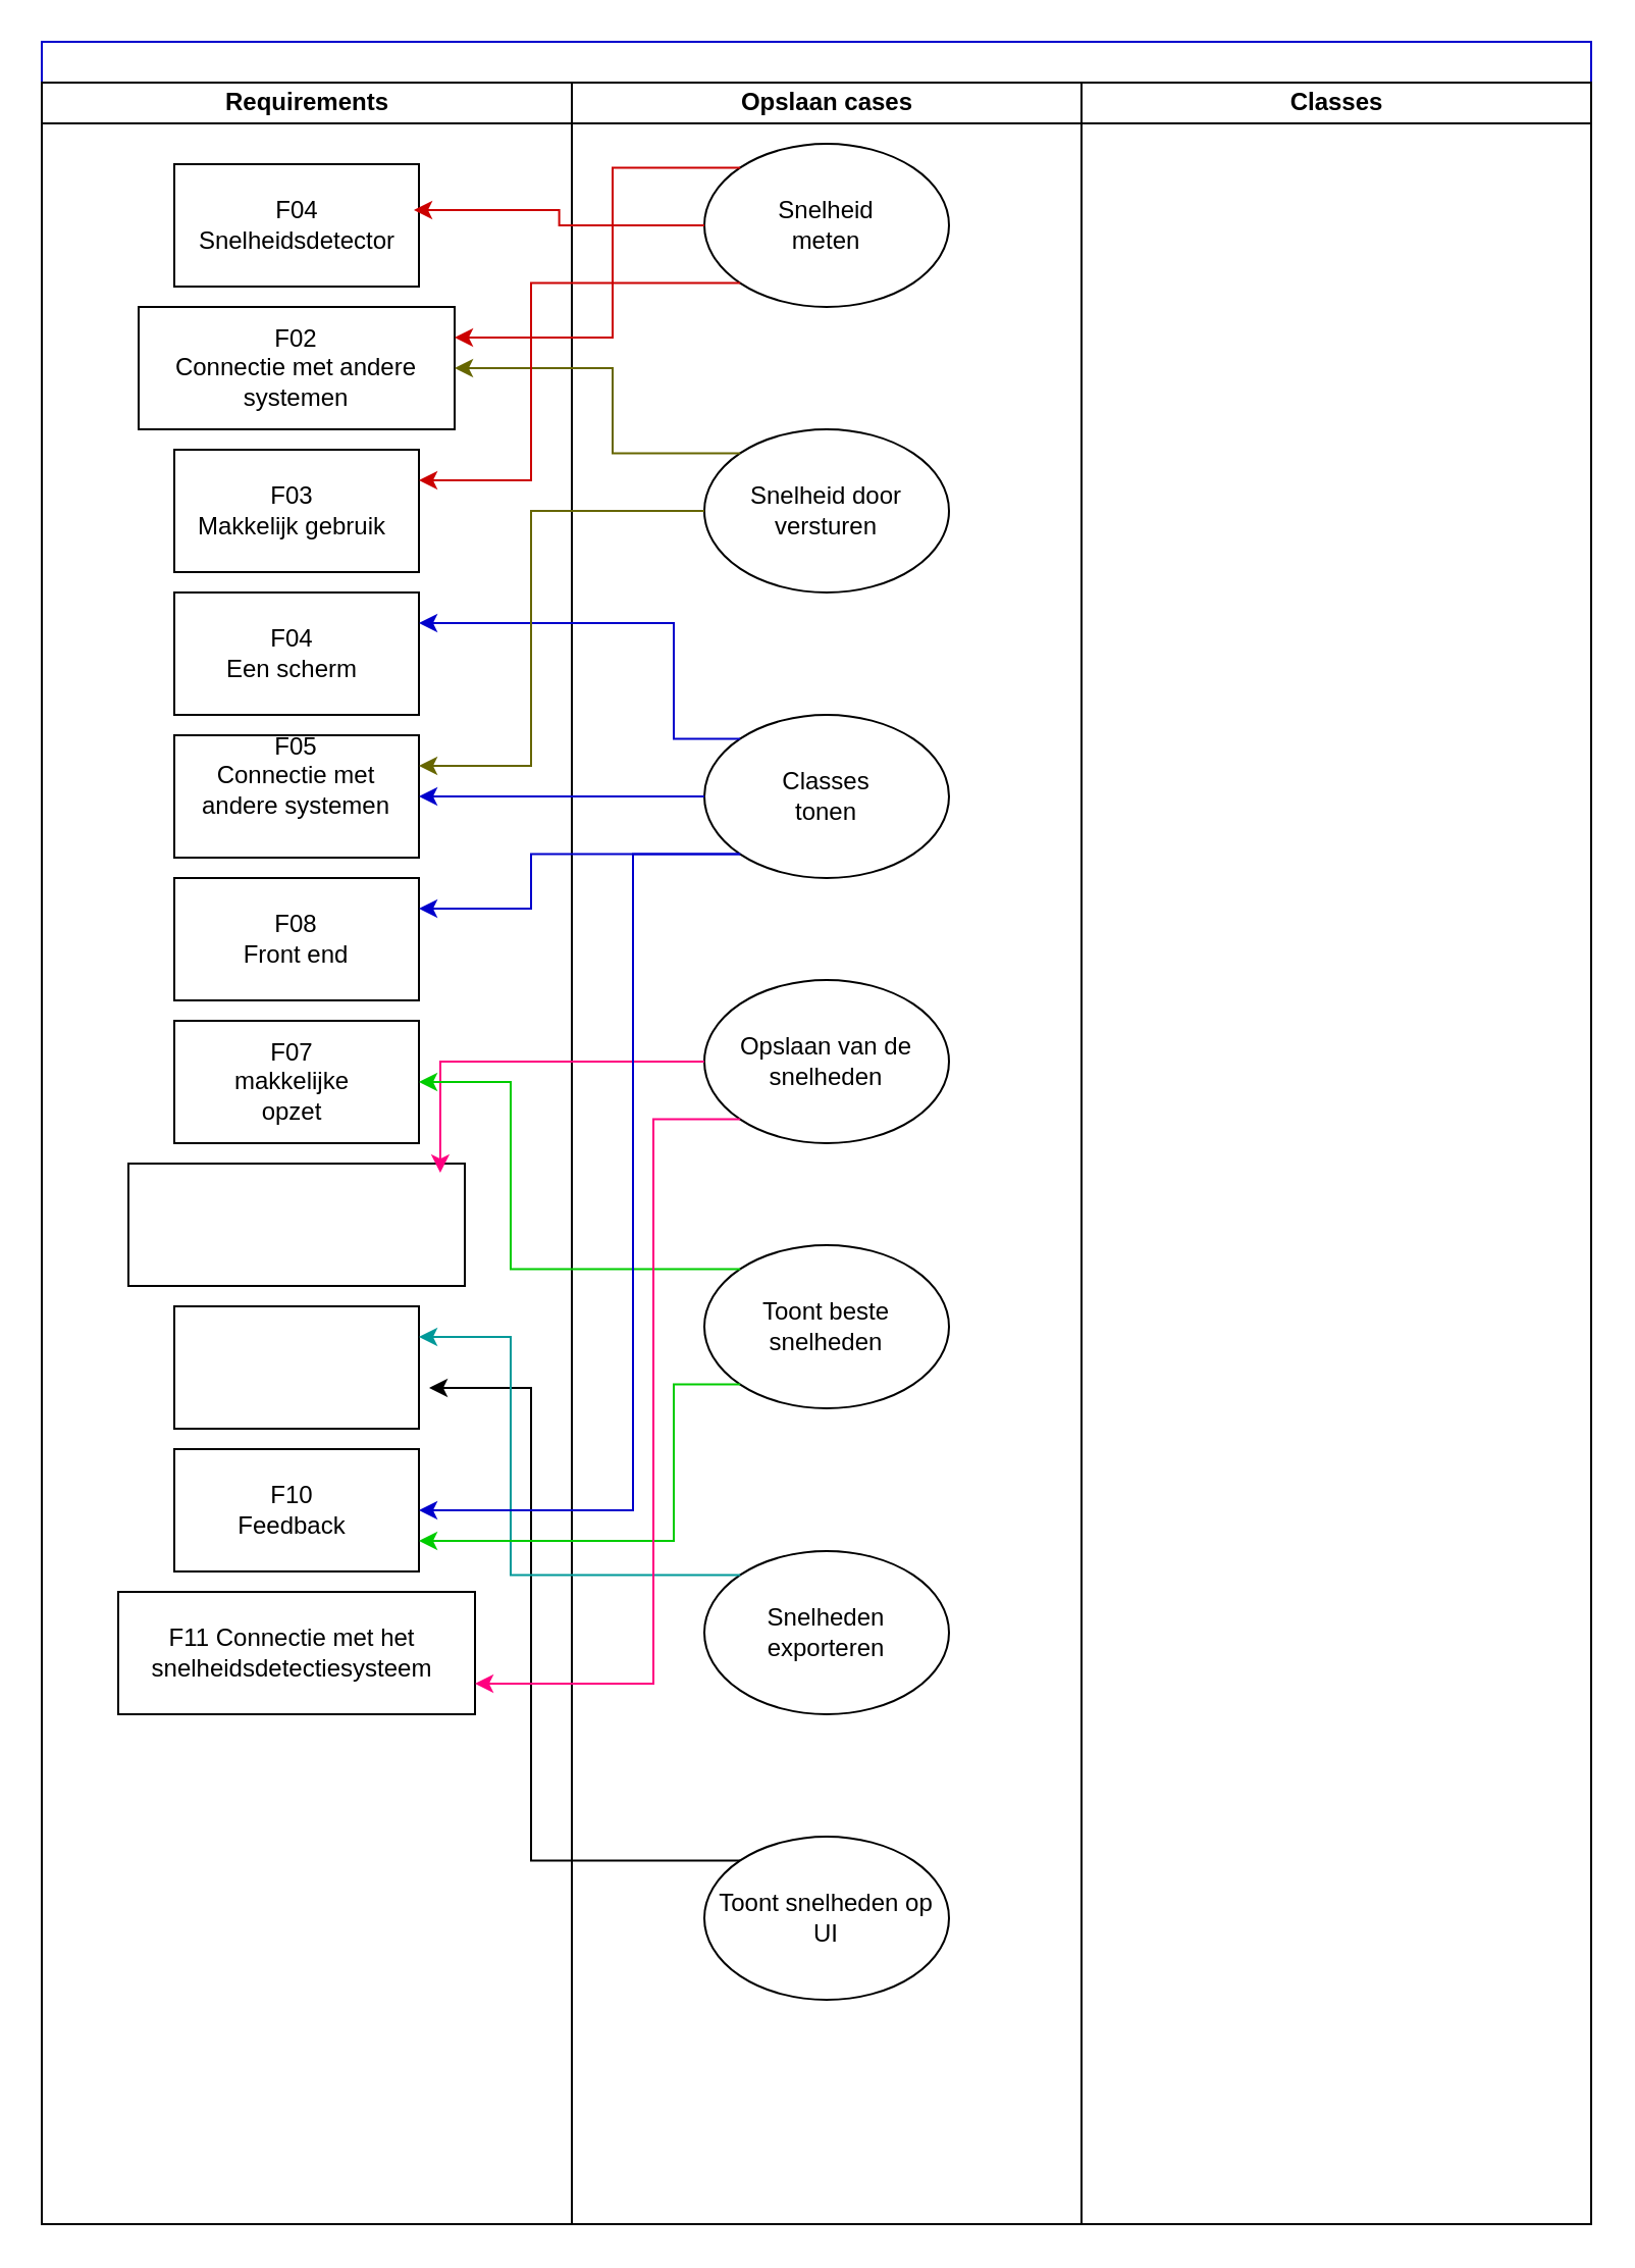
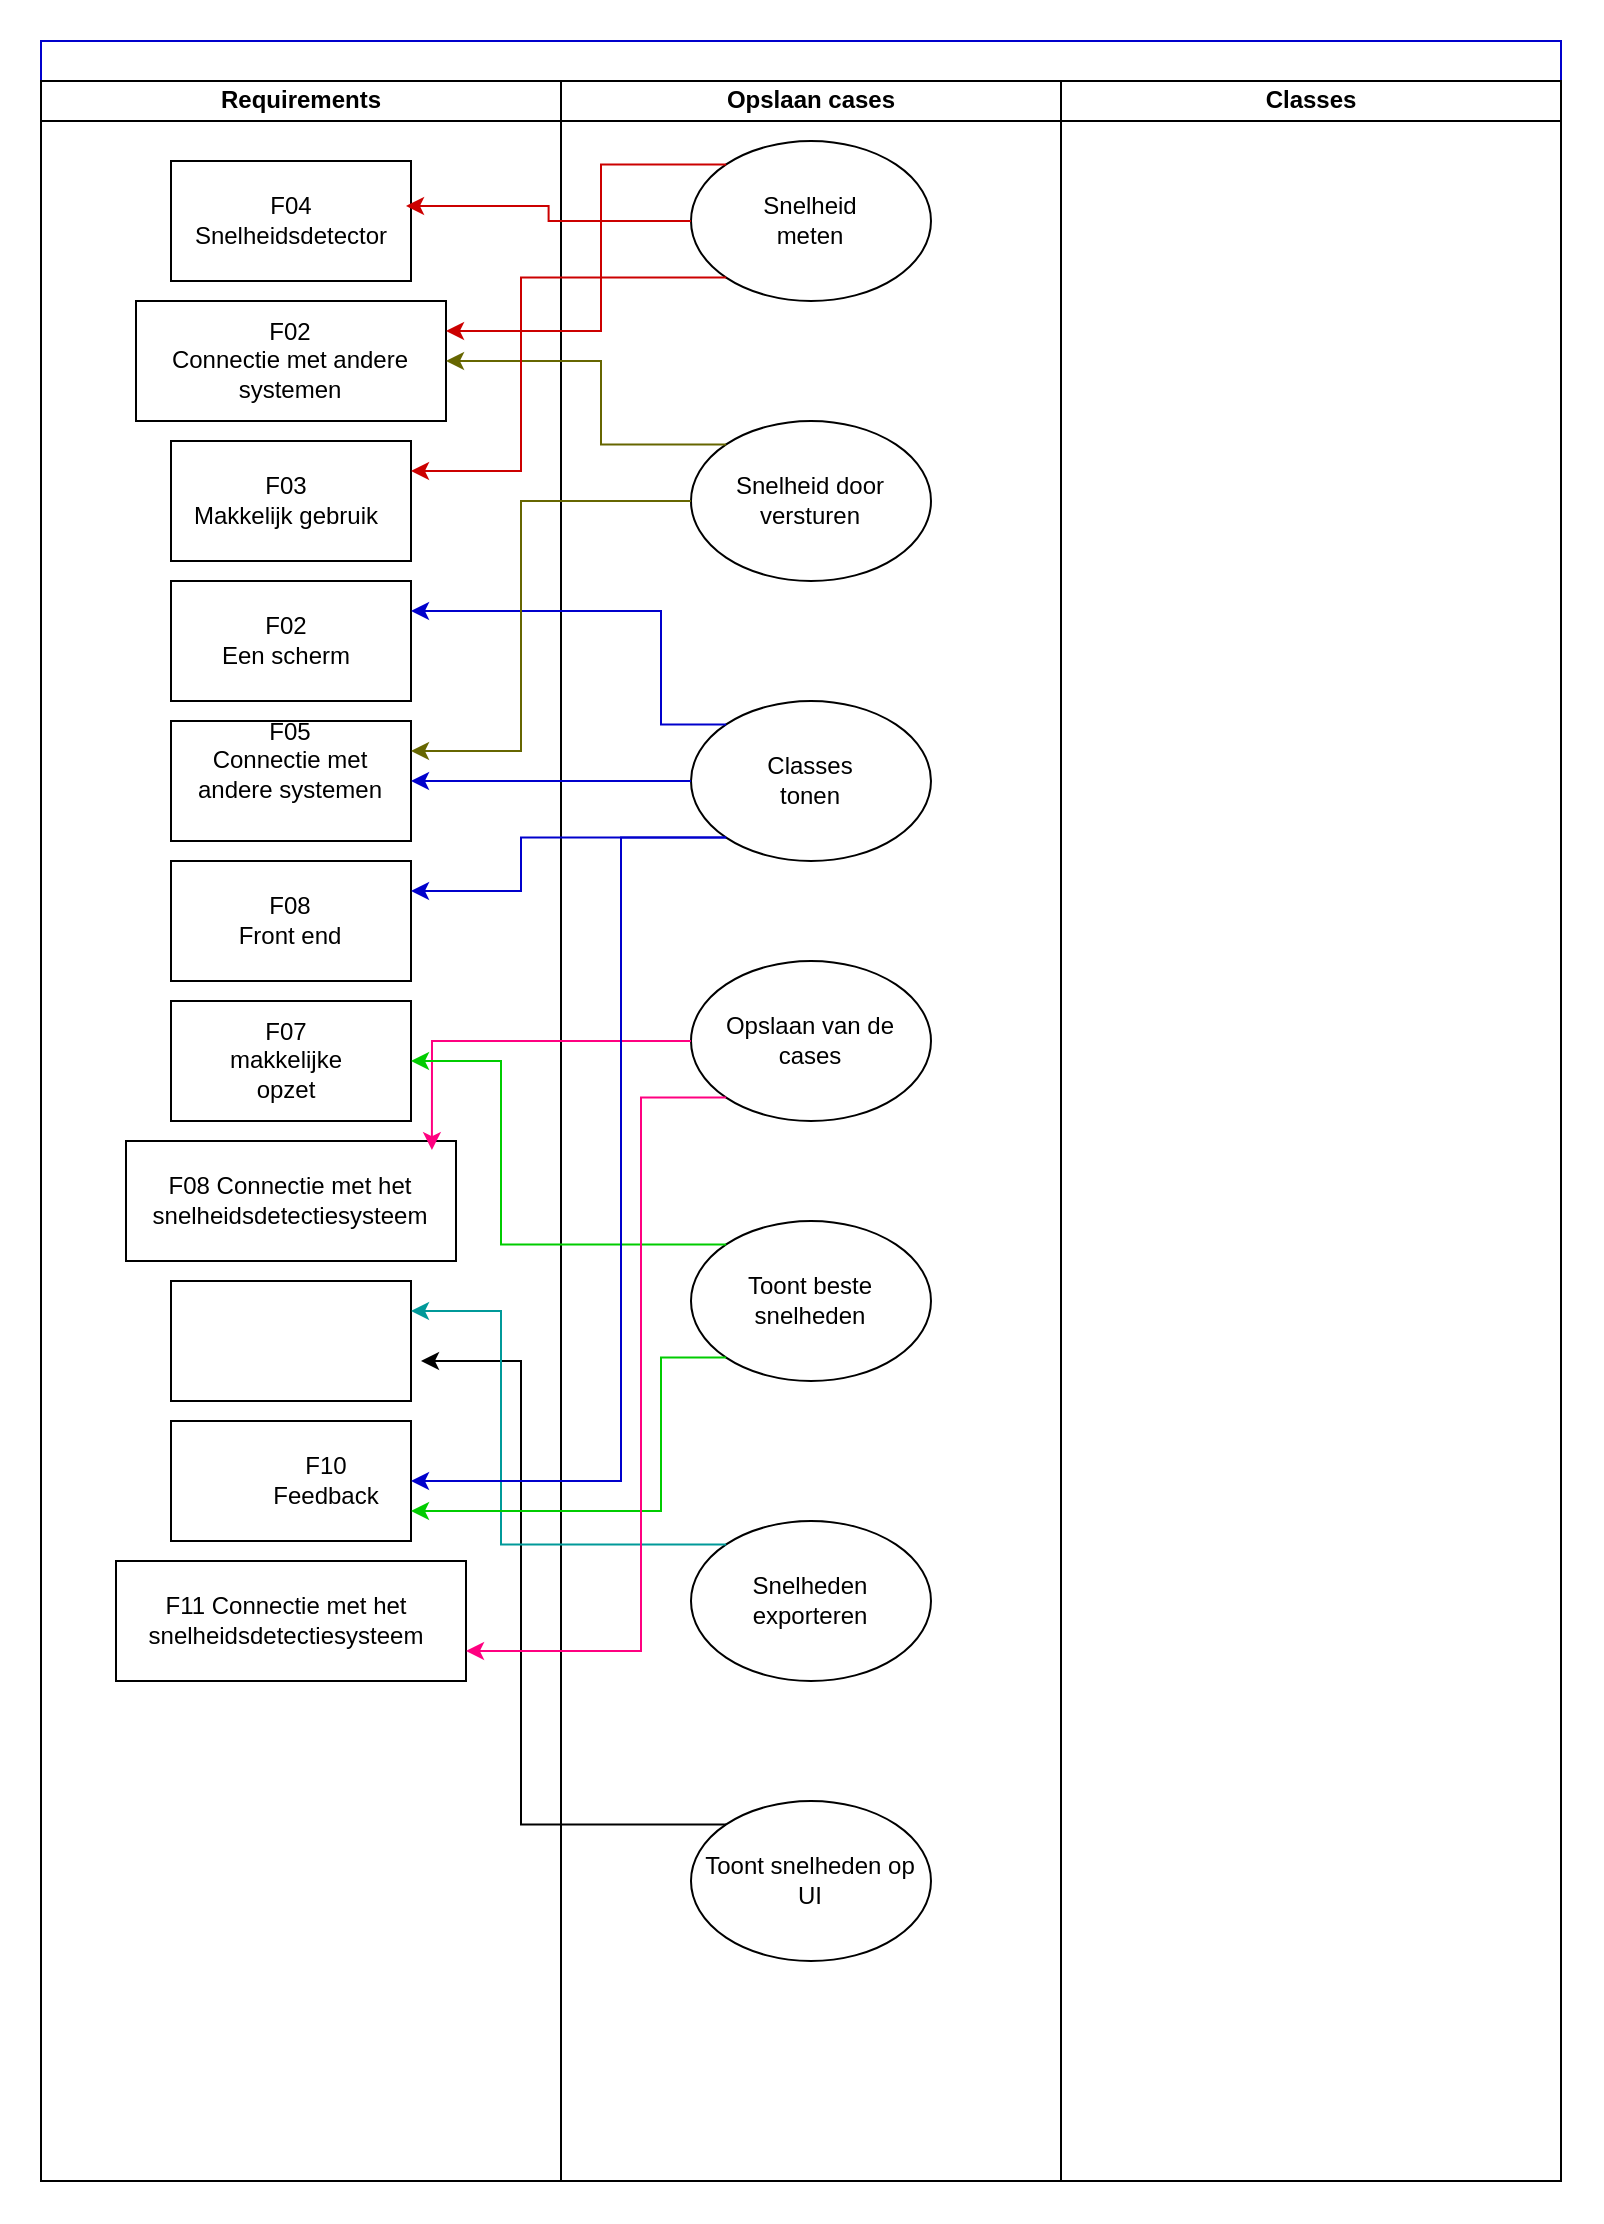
- <mxCell id="18" value="F04&lt;br&gt;Een scherm" style="text;html=1;align=center;verticalAlign=middle;whiteSpace=wrap;rounded=0;" vertex="1" parent="3"><mxGeometry x="77.5" y="265" width="90" height="30" as="geometry" /></mxCell>
+ <mxCell id="18" value="F02&lt;br&gt;Een scherm" style="text;html=1;align=center;verticalAlign=middle;whiteSpace=wrap;rounded=0;" vertex="1" parent="3"><mxGeometry x="77.5" y="265" width="90" height="30" as="geometry" /></mxCell>
- <mxCell id="37" value="Opslaan van de snelheden" style="text;html=1;align=center;verticalAlign=middle;whiteSpace=wrap;rounded=0;" vertex="1" parent="25"><mxGeometry x="80" y="465" width="90" height="30" as="geometry" /></mxCell>
+ <mxCell id="37" value="Opslaan van de cases" style="text;html=1;align=center;verticalAlign=middle;whiteSpace=wrap;rounded=0;" vertex="1" parent="25"><mxGeometry x="80" y="465" width="90" height="30" as="geometry" /></mxCell>
+ <mxCell id="22" value="F08 Connectie met het snelheidsdetectiesysteem" style="text;html=1;align=center;verticalAlign=middle;whiteSpace=wrap;rounded=0;" vertex="1" parent="3"><mxGeometry x="50" y="545" width="150" height="30" as="geometry" /></mxCell>
- <mxCell id="23" value="F10&lt;br&gt;Feedback" style="text;html=1;align=center;verticalAlign=middle;whiteSpace=wrap;rounded=0;" vertex="1" parent="3"><mxGeometry x="92.5" y="685" width="60" height="30" as="geometry" /></mxCell>
+ <mxCell id="23" value="F10&lt;br&gt;Feedback" style="text;html=1;align=center;verticalAlign=middle;whiteSpace=wrap;rounded=0;" vertex="1" parent="3"><mxGeometry x="112.5" y="685" width="60" height="30" as="geometry" /></mxCell>
